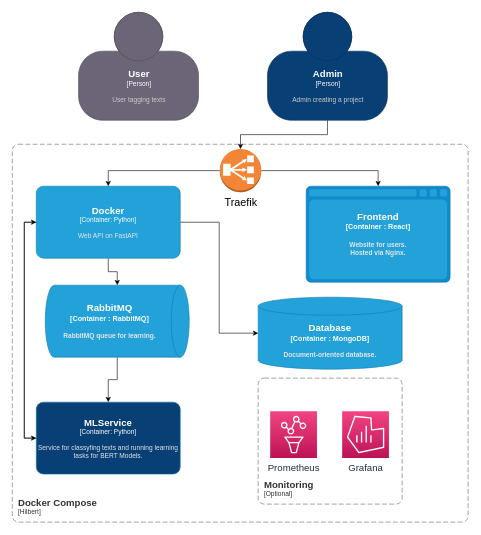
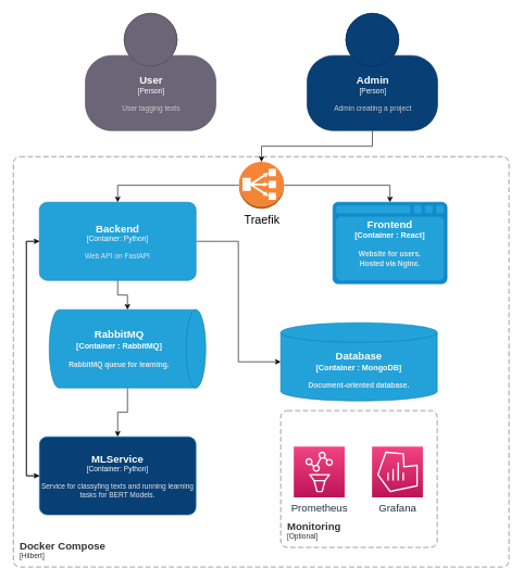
- <mxCell id="4" value="&lt;font style=&quot;font-size: 16px&quot;&gt;&lt;b&gt;Admin&lt;/b&gt;&lt;/font&gt;&lt;div&gt;[Person]&lt;/div&gt;&lt;br&gt;&lt;div&gt;&lt;font style=&quot;font-size: 11px&quot;&gt;&lt;font color=&quot;#cccccc&quot;&gt;Admin creating a project&lt;/font&gt;&lt;/div&gt;" style="html=1;fontSize=11;dashed=0;whitespace=wrap;fillColor=#083F75;strokeColor=#06315C;fontColor=#ffffff;shape=mxgraph.c4.person2;align=center;metaEdit=1;points=[[0.5,0,0],[1,0.5,0],[1,0.75,0],[0.75,1,0],[0.5,1,0],[0.25,1,0],[0,0.75,0],[0,0.5,0]];resizable=0;" parent="1" vertex="1"><mxGeometry x="445.5" y="20" width="200" height="180" as="geometry" /></mxCell>
+ <mxCell id="4" value="&lt;font style=&quot;font-size: 16px&quot;&gt;&lt;b&gt;Admin&lt;/b&gt;&lt;/font&gt;&lt;div&gt;[Person]&lt;/div&gt;&lt;br&gt;&lt;div&gt;&lt;font style=&quot;font-size: 11px&quot;&gt;&lt;font color=&quot;#cccccc&quot;&gt;Admin creating a project&lt;/font&gt;&lt;/div&gt;" style="html=1;fontSize=11;dashed=0;whitespace=wrap;fillColor=#083F75;strokeColor=#06315C;fontColor=#ffffff;shape=mxgraph.c4.person2;align=center;metaEdit=1;points=[[0.5,0,0],[1,0.5,0],[1,0.75,0],[0.75,1,0],[0.5,1,0],[0.25,1,0],[0,0.75,0],[0,0.5,0]];resizable=0;" parent="1" vertex="1"><mxGeometry x="470.5" y="20" width="200" height="180" as="geometry" /></mxCell>
- <mxCell id="13" value="&lt;font style=&quot;font-size: 16px&quot;&gt;&lt;b&gt;Docker&lt;/b&gt;&lt;/font&gt;&lt;div&gt;[Container: Python]&lt;/div&gt;&lt;br&gt;&lt;div&gt;&lt;font style=&quot;font-size: 11px&quot;&gt;&lt;font color=&quot;#E6E6E6&quot;&gt;Web API on FastAPI&lt;/font&gt;&lt;/div&gt;" style="rounded=1;whiteSpace=wrap;html=1;fontSize=11;labelBackgroundColor=none;fillColor=#23A2D9;fontColor=#ffffff;align=center;arcSize=10;strokeColor=#0E7DAD;metaEdit=1;resizable=0;points=[[0.25,0,0],[0.5,0,0],[0.75,0,0],[1,0.25,0],[1,0.5,0],[1,0.75,0],[0.75,1,0],[0.5,1,0],[0.25,1,0],[0,0.75,0],[0,0.5,0],[0,0.25,0]];" parent="1" vertex="1"><mxGeometry x="60" y="310" width="240" height="120" as="geometry" /></mxCell>
+ <mxCell id="13" value="&lt;font style=&quot;font-size: 16px&quot;&gt;&lt;b&gt;Backend&lt;/b&gt;&lt;/font&gt;&lt;div&gt;[Container: Python]&lt;/div&gt;&lt;br&gt;&lt;div&gt;&lt;font style=&quot;font-size: 11px&quot;&gt;&lt;font color=&quot;#E6E6E6&quot;&gt;Web API on FastAPI&lt;/font&gt;&lt;/div&gt;" style="rounded=1;whiteSpace=wrap;html=1;fontSize=11;labelBackgroundColor=none;fillColor=#23A2D9;fontColor=#ffffff;align=center;arcSize=10;strokeColor=#0E7DAD;metaEdit=1;resizable=0;points=[[0.25,0,0],[0.5,0,0],[0.75,0,0],[1,0.25,0],[1,0.5,0],[1,0.75,0],[0.75,1,0],[0.5,1,0],[0.25,1,0],[0,0.75,0],[0,0.5,0],[0,0.25,0]];" parent="1" vertex="1"><mxGeometry x="60" y="310" width="240" height="120" as="geometry" /></mxCell>
- <mxCell id="6" value="&lt;font style=&quot;font-size: 16px&quot;&gt;&lt;b&gt;Frontend&lt;/font&gt;&lt;div&gt;[Container :&amp;nbsp;React]&lt;/div&gt;&lt;br&gt;&lt;div&gt;&lt;font style=&quot;font-size: 11px&quot;&gt;&lt;font color=&quot;#E6E6E6&quot;&gt;Website for users.&#10;Hosted via Nginx.&lt;/font&gt;&lt;/div&gt;" style="shape=mxgraph.c4.webBrowserContainer;whiteSpace=wrap;html=1;boundedLbl=1;rounded=0;labelBackgroundColor=none;fillColor=#118ACD;fontSize=12;fontColor=#ffffff;align=center;strokeColor=#0E7DAD;metaEdit=1;points=[[0.5,0,0],[1,0.25,0],[1,0.5,0],[1,0.75,0],[0.5,1,0],[0,0.75,0],[0,0.5,0],[0,0.25,0]];resizable=0;" parent="1" vertex="1"><mxGeometry x="510" y="310" width="240" height="160" as="geometry" /></mxCell>
+ <mxCell id="6" value="&lt;font style=&quot;font-size: 16px&quot;&gt;&lt;b&gt;Frontend&lt;/font&gt;&lt;div&gt;[Container :&amp;nbsp;React]&lt;/div&gt;&lt;br&gt;&lt;div&gt;&lt;font style=&quot;font-size: 11px&quot;&gt;&lt;font color=&quot;#E6E6E6&quot;&gt;Website for users.&#10;Hosted via Nginx.&lt;/font&gt;&lt;/div&gt;" style="shape=mxgraph.c4.webBrowserContainer;whiteSpace=wrap;html=1;boundedLbl=1;rounded=0;labelBackgroundColor=none;fillColor=#118ACD;fontSize=12;fontColor=#ffffff;align=center;strokeColor=#0E7DAD;metaEdit=1;points=[[0.5,0,0],[1,0.25,0],[1,0.5,0],[1,0.75,0],[0.5,1,0],[0,0.75,0],[0,0.5,0],[0,0.25,0]];resizable=0;" parent="1" vertex="1"><mxGeometry x="510" y="310" width="175" height="125" as="geometry" /></mxCell>
